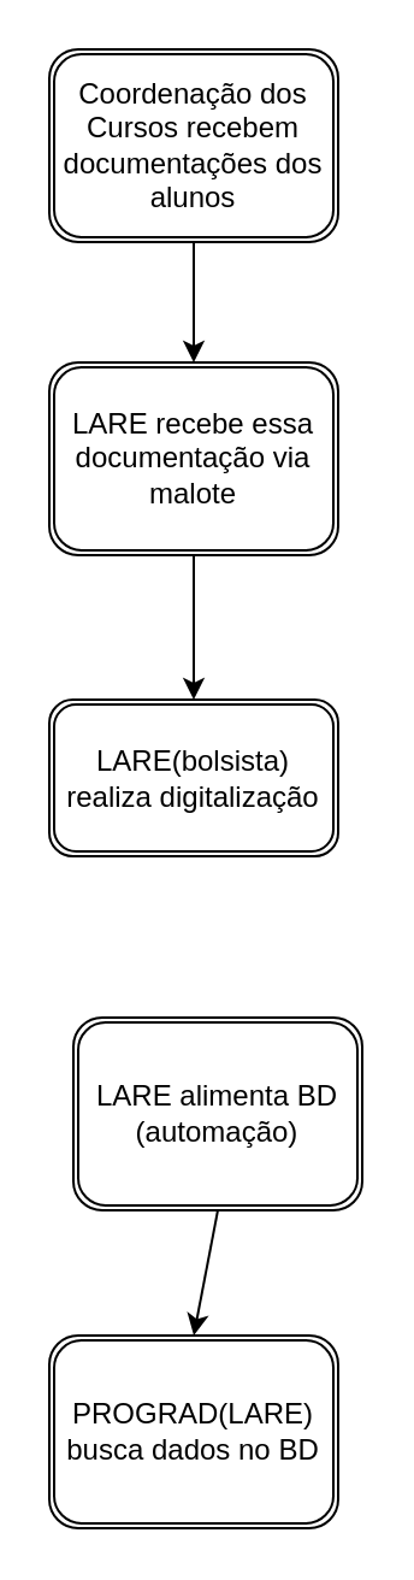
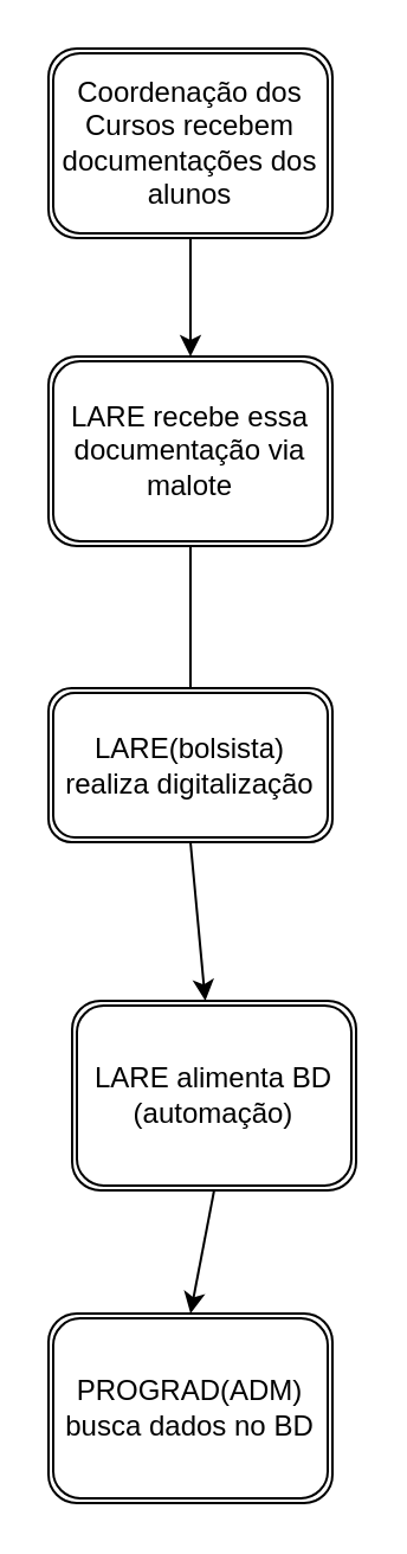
- <mxCell id="9" value="" style="endArrow=classic;html=1;exitX=0.5;exitY=1;exitDx=0;exitDy=0;" parent="1" source="3" target="4" edge="1"><mxGeometry width="50" height="50" relative="1" as="geometry"><mxPoint x="-100" y="200" as="sourcePoint" /><mxPoint x="-50" y="150" as="targetPoint" /></mxGeometry></mxCell>
+ <mxCell id="9" value="" style="endArrow=none;html=1;exitX=0.5;exitY=1;exitDx=0;exitDy=0;" parent="1" source="3" target="4" edge="1"><mxGeometry width="50" height="50" relative="1" as="geometry"><mxPoint x="-100" y="200" as="sourcePoint" /><mxPoint x="-50" y="150" as="targetPoint" /></mxGeometry></mxCell>
+ <mxCell id="8" value="" style="endArrow=classic;html=1;exitX=0.5;exitY=1;exitDx=0;exitDy=0;" parent="1" source="4" target="5" edge="1"><mxGeometry width="50" height="50" relative="1" as="geometry"><mxPoint x="-150" y="510" as="sourcePoint" /><mxPoint x="-60" y="570" as="targetPoint" /><Array as="points" /></mxGeometry></mxCell>
- <mxCell id="6" value="PROGRAD(LARE) busca dados no BD" style="shape=ext;double=1;rounded=1;whiteSpace=wrap;html=1;" parent="1" vertex="1"><mxGeometry x="20" y="554" width="120" height="80" as="geometry" /></mxCell>
+ <mxCell id="6" value="PROGRAD(ADM) busca dados no BD" style="shape=ext;double=1;rounded=1;whiteSpace=wrap;html=1;" parent="1" vertex="1"><mxGeometry x="20" y="554" width="120" height="80" as="geometry" /></mxCell>
